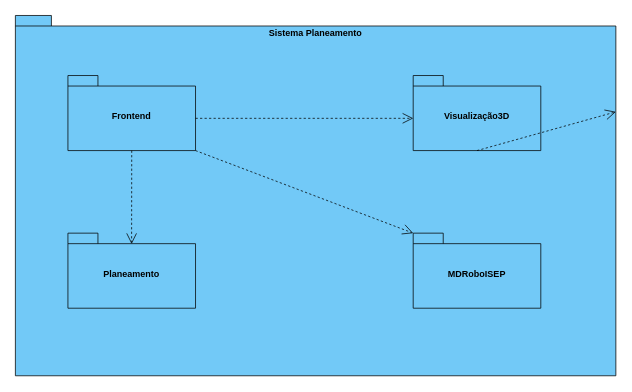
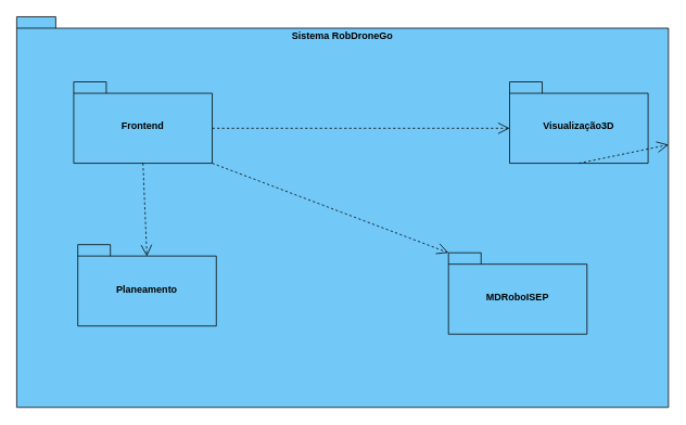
- <mxCell id="2" value="Sistema Planeamento" style="shape=folder;fontStyle=1;spacingTop=10;tabWidth=40;tabHeight=14;tabPosition=left;html=1;whiteSpace=wrap;horizontal=1;verticalAlign=top;fillColor=#72c9f7;" parent="1" vertex="1"><mxGeometry x="20" y="20" width="800" height="480" as="geometry" /></mxCell>
+ <mxCell id="2" value="Sistema RobDroneGo" style="shape=folder;fontStyle=1;spacingTop=10;tabWidth=40;tabHeight=14;tabPosition=left;html=1;whiteSpace=wrap;horizontal=1;verticalAlign=top;fillColor=#72c9f7;" parent="1" vertex="1"><mxGeometry x="20" y="20" width="800" height="480" as="geometry" /></mxCell>
- <mxCell id="6" value="Visualização3D" style="shape=folder;fontStyle=1;spacingTop=10;tabWidth=40;tabHeight=14;tabPosition=left;html=1;whiteSpace=wrap;fillColor=#72c9f7;" vertex="1" parent="1"><mxGeometry x="550" y="100" width="170" height="100" as="geometry" /></mxCell>
+ <mxCell id="6" value="Visualização3D" style="shape=folder;fontStyle=1;spacingTop=10;tabWidth=40;tabHeight=14;tabPosition=left;html=1;whiteSpace=wrap;fillColor=#72c9f7;" vertex="1" parent="1"><mxGeometry x="625" y="100" width="170" height="100" as="geometry" /></mxCell>
- <mxCell id="5" value="Planeamento" style="shape=folder;fontStyle=1;spacingTop=10;tabWidth=40;tabHeight=14;tabPosition=left;html=1;whiteSpace=wrap;fillColor=#72c9f7;" vertex="1" parent="1"><mxGeometry x="90" y="310" width="170" height="100" as="geometry" /></mxCell>
+ <mxCell id="5" value="Planeamento" style="shape=folder;fontStyle=1;spacingTop=10;tabWidth=40;tabHeight=14;tabPosition=left;html=1;whiteSpace=wrap;fillColor=#72c9f7;" vertex="1" parent="1"><mxGeometry x="95" y="300" width="170" height="100" as="geometry" /></mxCell>
